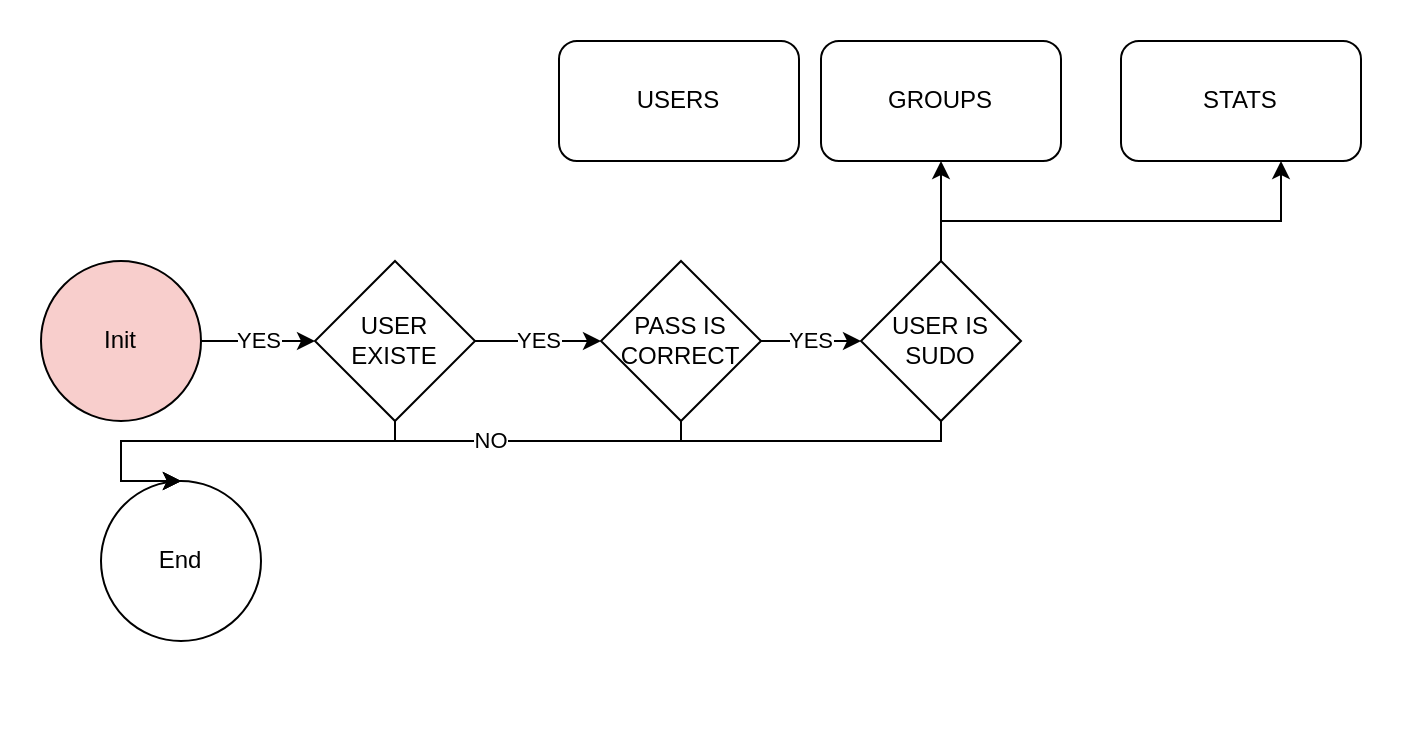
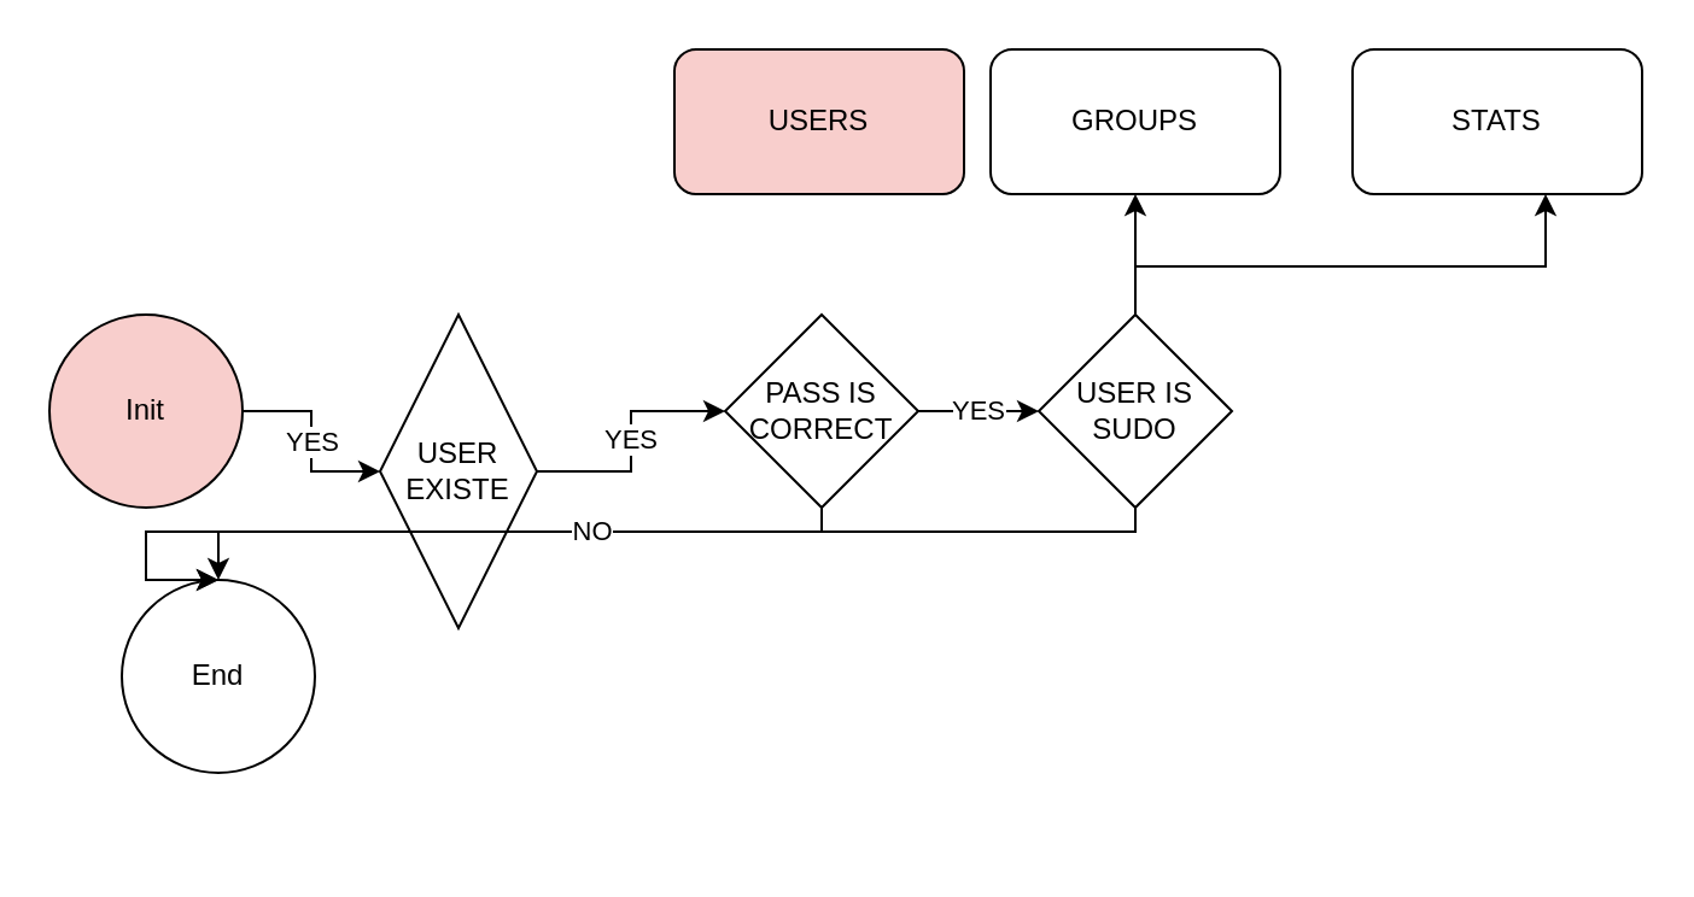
- <mxCell id="14" value="USERS" style="rounded=1;whiteSpace=wrap;html=1;" parent="2" vertex="1"><mxGeometry x="259" width="120" height="60" as="geometry" /></mxCell>
+ <mxCell id="14" value="USERS" style="rounded=1;whiteSpace=wrap;html=1;fillColor=#f8cecc;" parent="2" vertex="1"><mxGeometry x="259" width="120" height="60" as="geometry" /></mxCell>
- <mxCell id="6" value="USER EXISTE" style="rhombus;whiteSpace=wrap;html=1;" parent="2" vertex="1"><mxGeometry x="137" y="110" width="80" height="80" as="geometry" /></mxCell>
+ <mxCell id="6" value="USER EXISTE" style="rhombus;whiteSpace=wrap;html=1;" parent="2" vertex="1"><mxGeometry x="137" y="110" width="65" height="130" as="geometry" /></mxCell>
